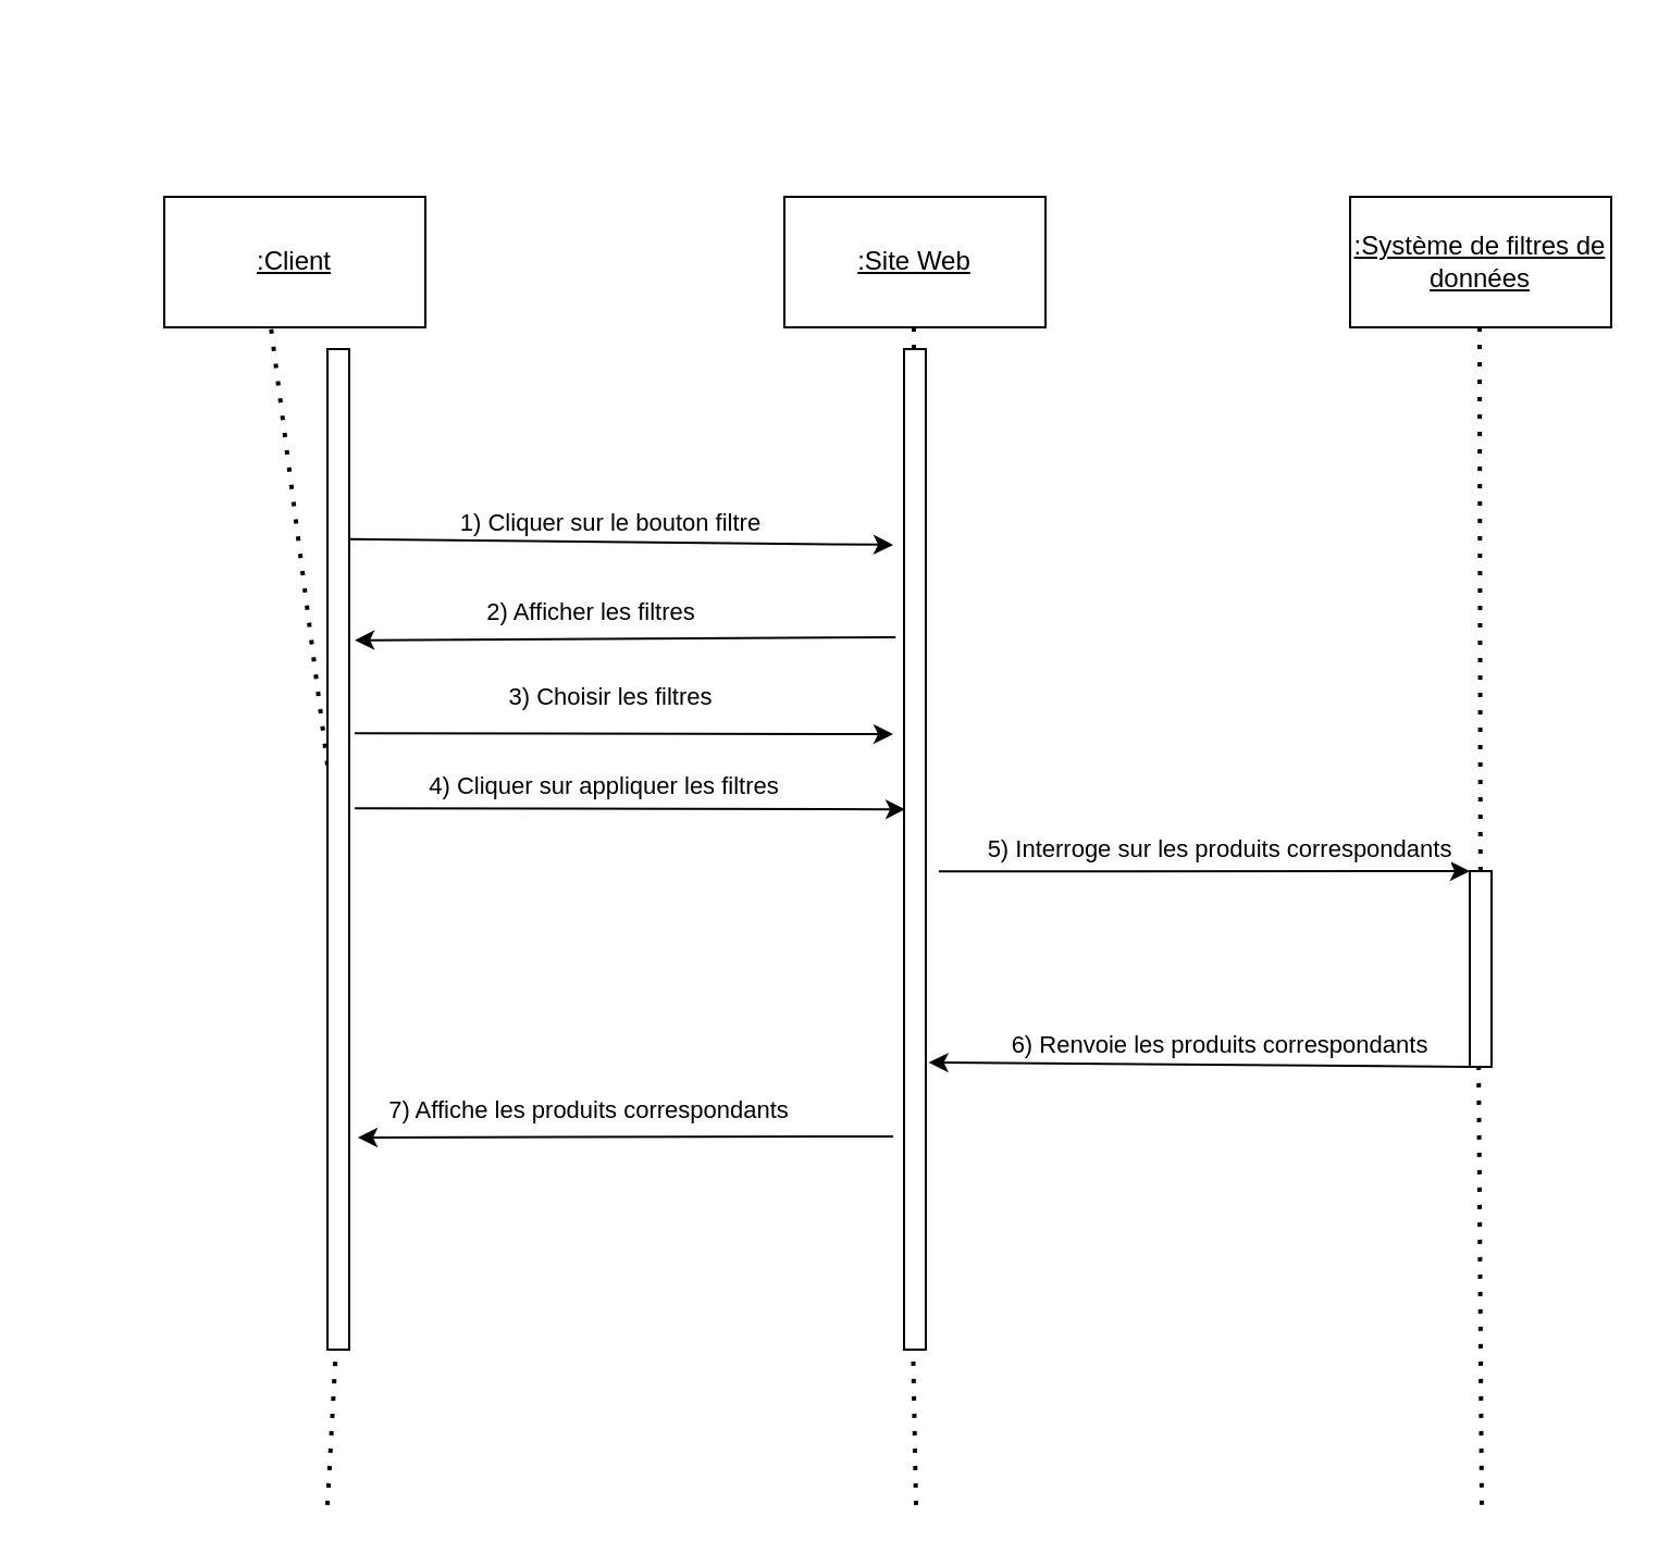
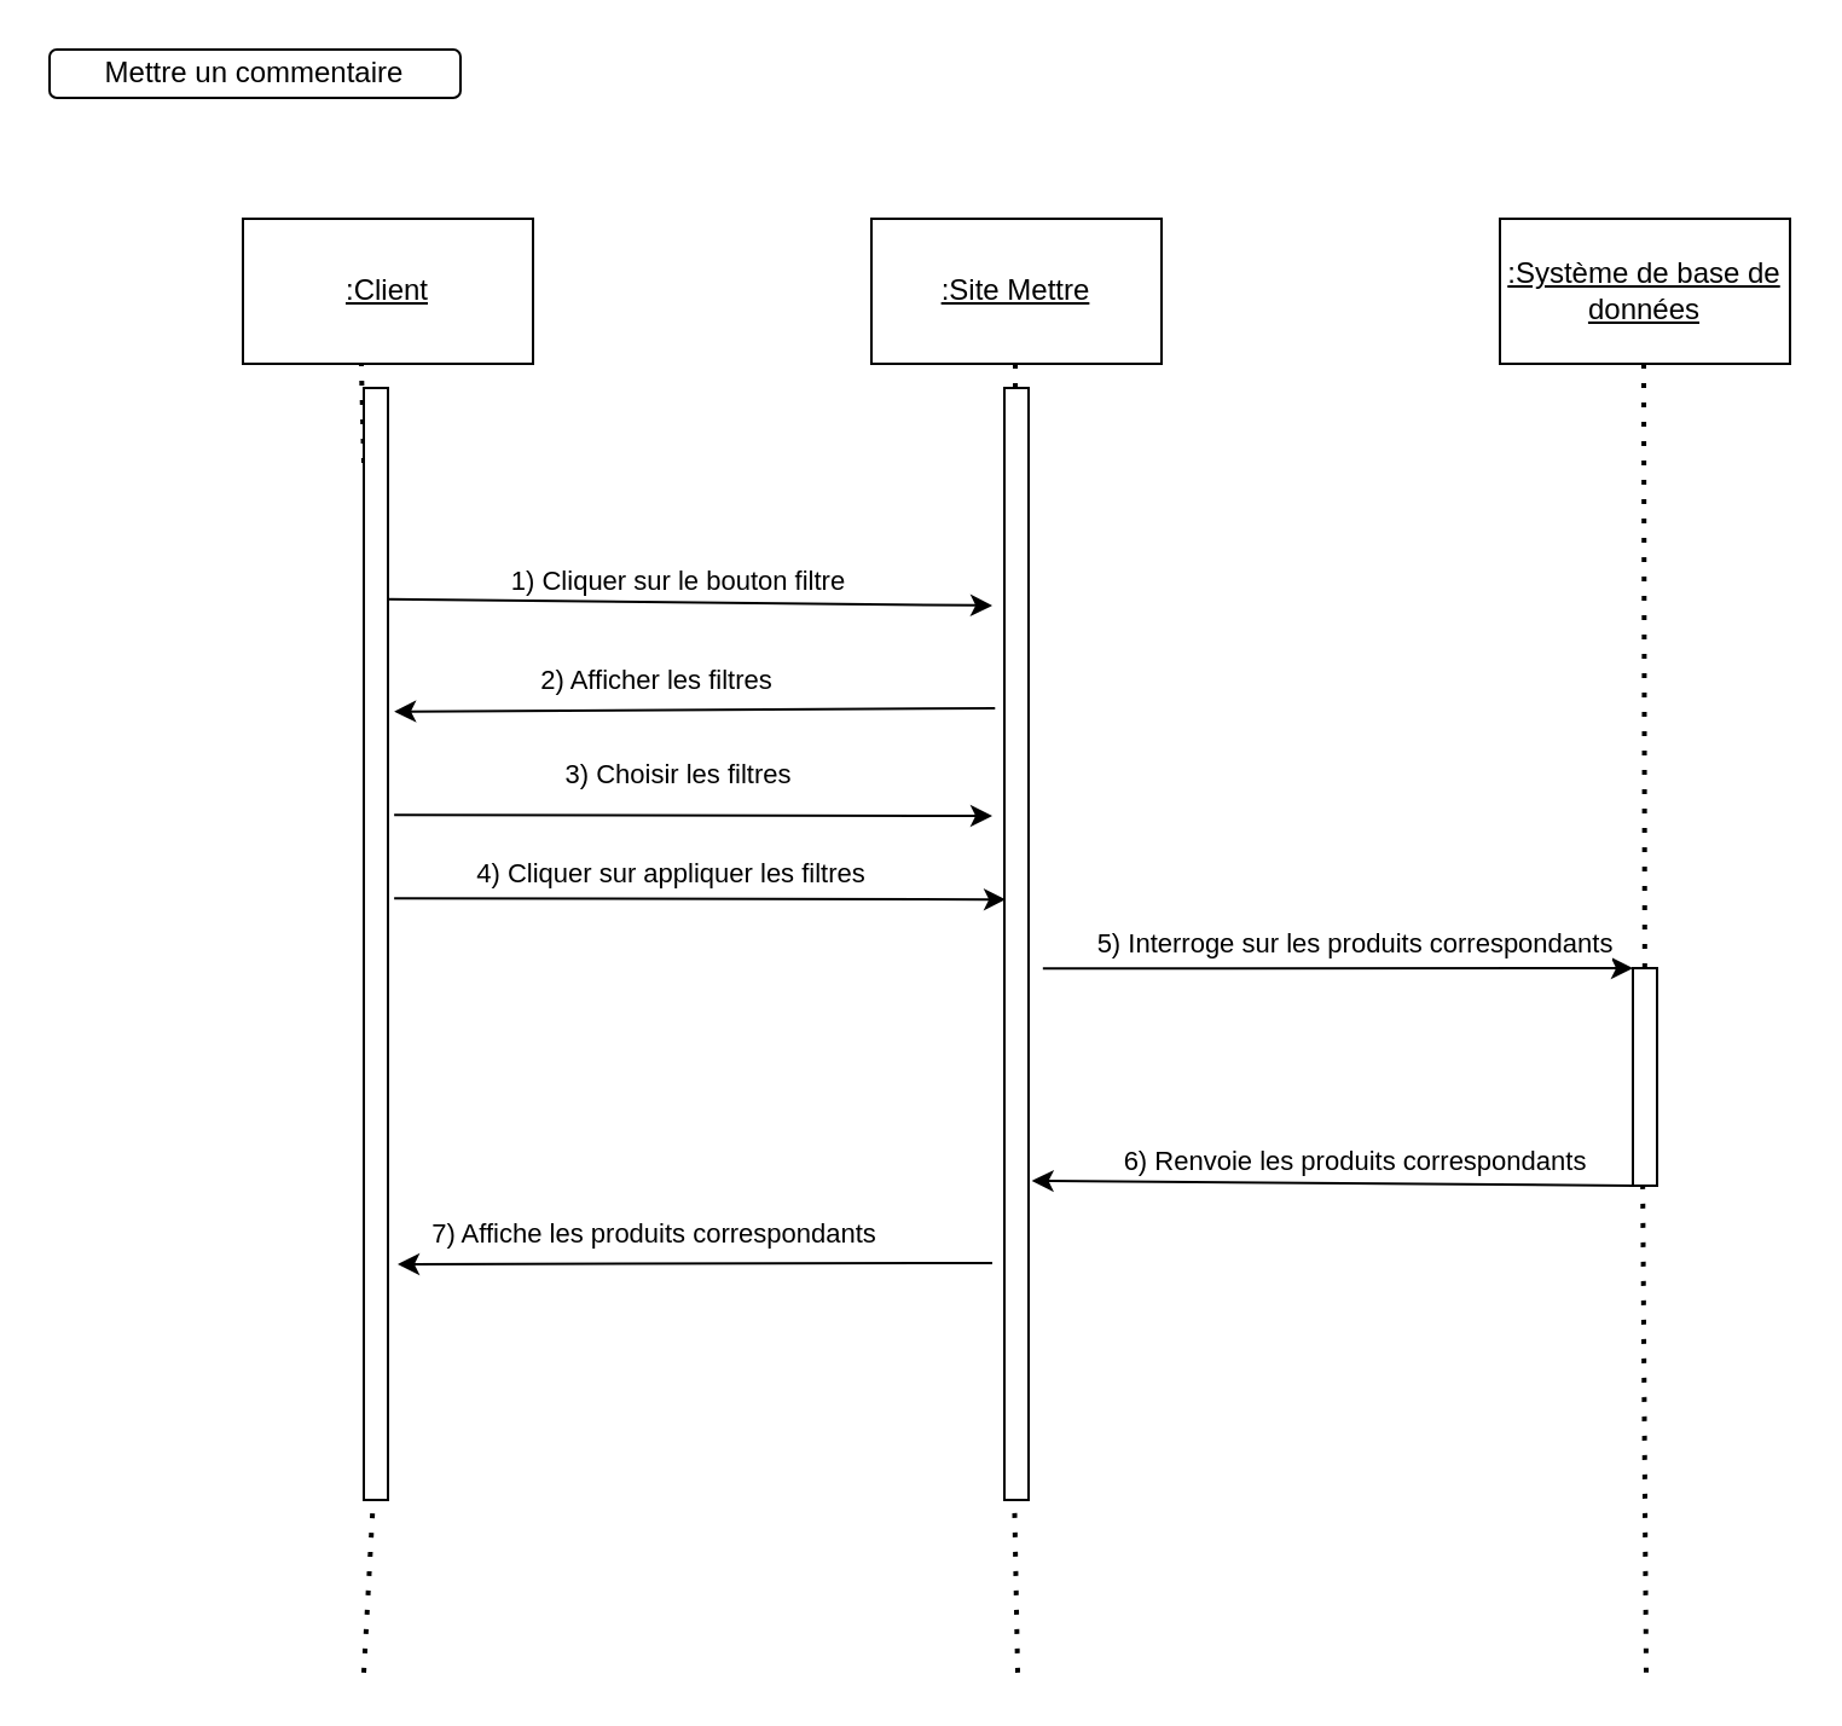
+ <mxCell id="5" value="Mettre un commentaire" style="rounded=1;whiteSpace=wrap;html=1;" vertex="1" parent="1"><mxGeometry x="20" y="20" width="170" height="20" as="geometry" /></mxCell>
- <mxCell id="2" value="&lt;u&gt;:Client&lt;/u&gt;" style="rounded=0;whiteSpace=wrap;html=1;" vertex="1" parent="1"><mxGeometry x="75" y="90" width="120" height="60" as="geometry" /></mxCell>
+ <mxCell id="2" value="&lt;u&gt;:Client&lt;/u&gt;" style="rounded=0;whiteSpace=wrap;html=1;" vertex="1" parent="1"><mxGeometry x="100" y="90" width="120" height="60" as="geometry" /></mxCell>
- <mxCell id="3" value="&lt;u&gt;:Site Web&lt;/u&gt;" style="rounded=0;whiteSpace=wrap;html=1;" vertex="1" parent="1"><mxGeometry x="360" y="90" width="120" height="60" as="geometry" /></mxCell>
+ <mxCell id="3" value="&lt;u&gt;:Site Mettre&lt;/u&gt;" style="rounded=0;whiteSpace=wrap;html=1;" vertex="1" parent="1"><mxGeometry x="360" y="90" width="120" height="60" as="geometry" /></mxCell>
- <mxCell id="4" value="&lt;u&gt;:Système de filtres de données&lt;/u&gt;" style="rounded=0;whiteSpace=wrap;html=1;" vertex="1" parent="1"><mxGeometry x="620" y="90" width="120" height="60" as="geometry" /></mxCell>
+ <mxCell id="4" value="&lt;u&gt;:Système de base de données&lt;/u&gt;" style="rounded=0;whiteSpace=wrap;html=1;" vertex="1" parent="1"><mxGeometry x="620" y="90" width="120" height="60" as="geometry" /></mxCell>
